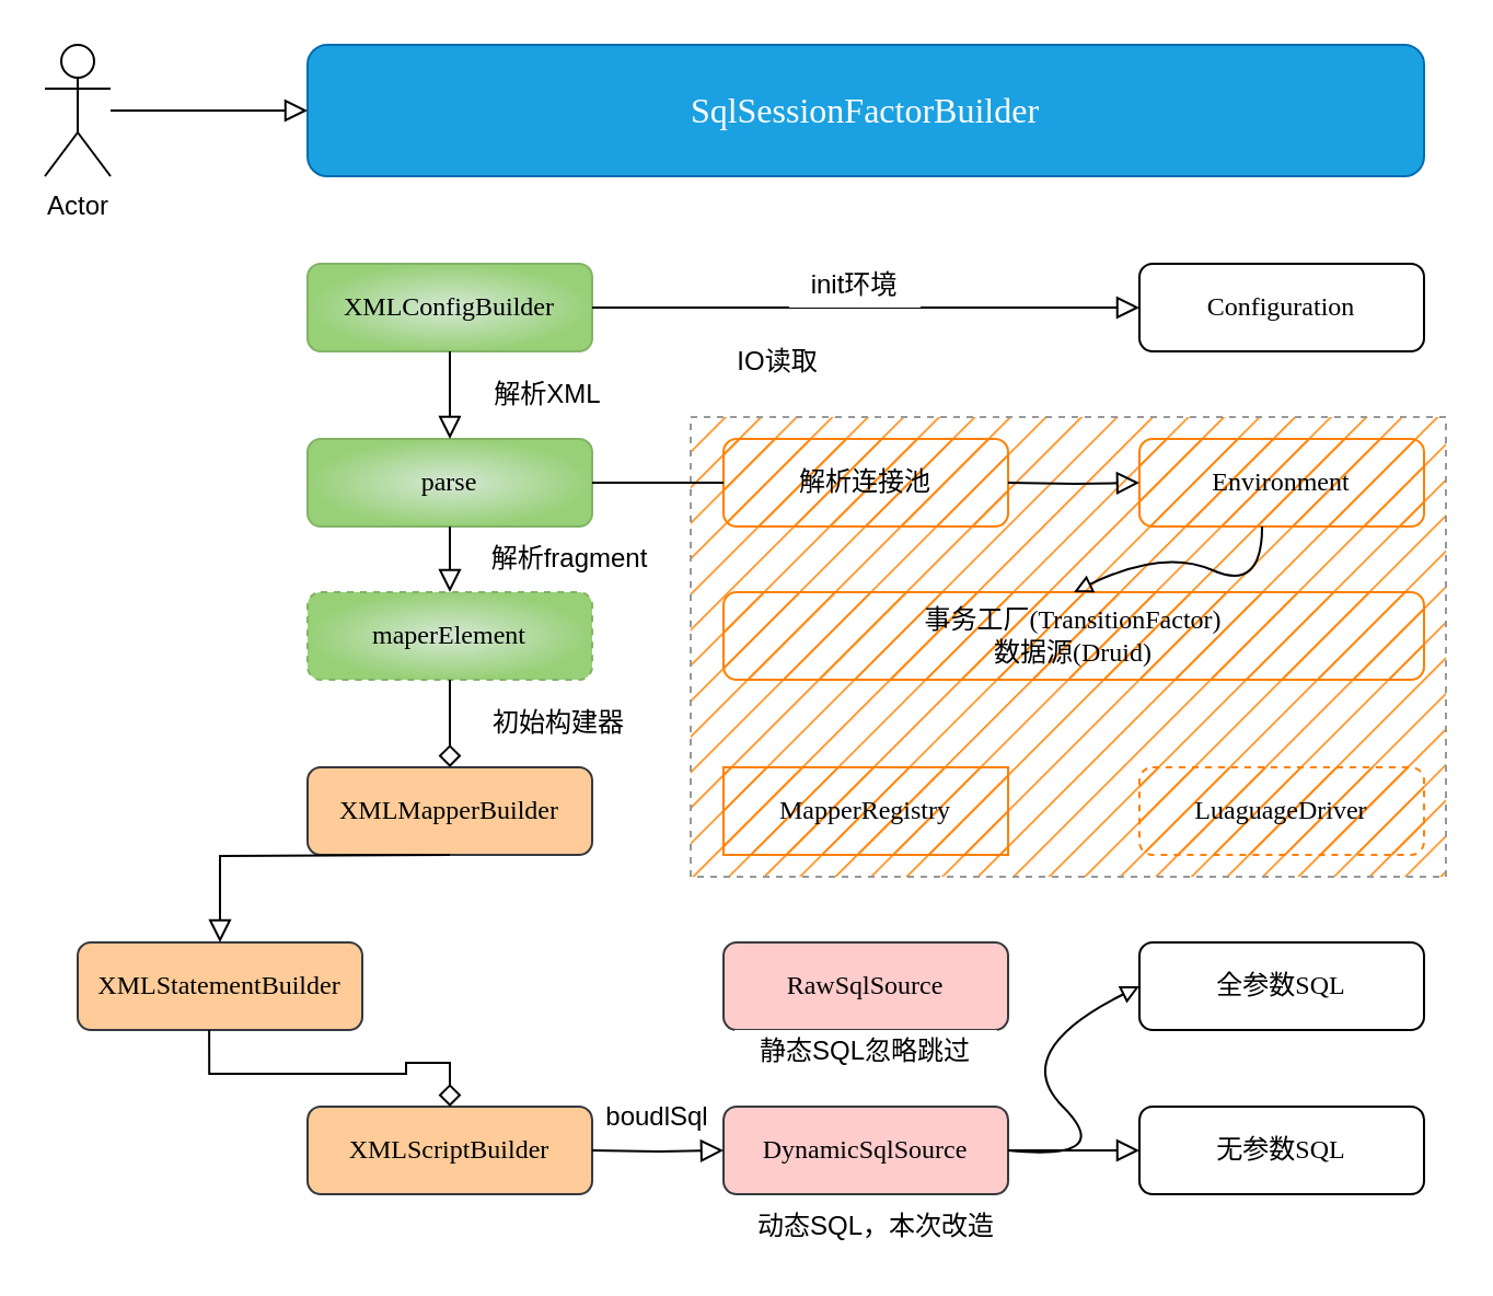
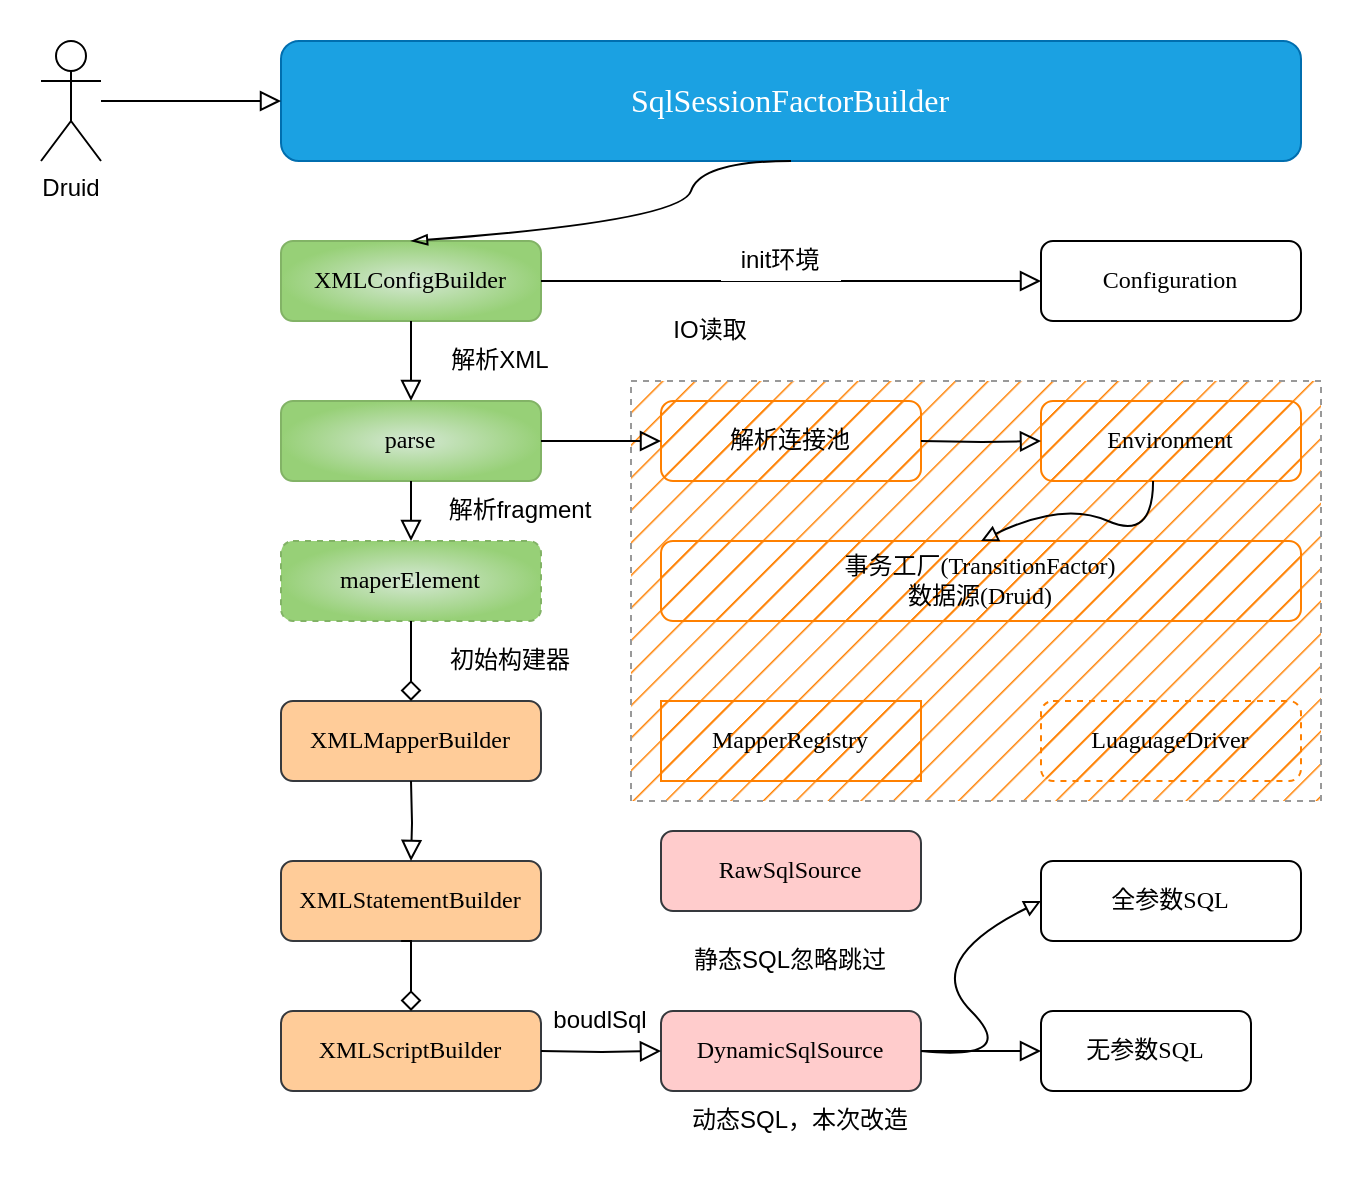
- <mxCell id="4" value="Actor" style="shape=umlActor;verticalLabelPosition=bottom;verticalAlign=top;html=1;outlineConnect=0;" vertex="1" parent="1"><mxGeometry x="20" y="20" width="30" height="60" as="geometry" /></mxCell>
+ <mxCell id="4" value="Druid" style="shape=umlActor;verticalLabelPosition=bottom;verticalAlign=top;html=1;outlineConnect=0;" vertex="1" parent="1"><mxGeometry x="20" y="20" width="30" height="60" as="geometry" /></mxCell>
+ <mxCell id="8" value="" style="curved=1;endArrow=blockThin;html=1;rounded=0;exitX=0.5;exitY=1;exitDx=0;exitDy=0;entryX=0.5;entryY=0;entryDx=0;entryDy=0;endFill=0;" edge="1" parent="1" source="5" target="7"><mxGeometry width="50" height="50" relative="1" as="geometry"><mxPoint x="360" y="200" as="sourcePoint" /><mxPoint x="410" y="150" as="targetPoint" /><Array as="points"><mxPoint x="350" y="80" /><mxPoint x="340" y="110" /></Array></mxGeometry></mxCell>
- <mxCell id="18" value="" style="rounded=0;html=1;jettySize=auto;orthogonalLoop=1;fontSize=11;endArrow=none;endFill=0;endSize=8;strokeWidth=1;shadow=0;labelBackgroundColor=none;edgeStyle=orthogonalEdgeStyle;entryX=0;entryY=0.5;entryDx=0;entryDy=0;exitX=1;exitY=0.5;exitDx=0;exitDy=0;" edge="1" parent="1" source="13" target="15"><mxGeometry x="0.333" y="20" relative="1" as="geometry"><mxPoint as="offset" /><mxPoint x="215" y="170" as="sourcePoint" /><mxPoint x="215" y="210" as="targetPoint" /></mxGeometry></mxCell>
+ <mxCell id="18" value="" style="rounded=0;html=1;jettySize=auto;orthogonalLoop=1;fontSize=11;endArrow=block;endFill=0;endSize=8;strokeWidth=1;shadow=0;labelBackgroundColor=none;edgeStyle=orthogonalEdgeStyle;entryX=0;entryY=0.5;entryDx=0;entryDy=0;exitX=1;exitY=0.5;exitDx=0;exitDy=0;" edge="1" parent="1" source="13" target="15"><mxGeometry x="0.333" y="20" relative="1" as="geometry"><mxPoint as="offset" /><mxPoint x="215" y="170" as="sourcePoint" /><mxPoint x="215" y="210" as="targetPoint" /></mxGeometry></mxCell>
- <mxCell id="27" value="&lt;font face=&quot;Comic Sans MS&quot;&gt;XMLStatementBuilder&lt;/font&gt;" style="rounded=1;whiteSpace=wrap;html=1;fontSize=12;glass=0;strokeWidth=1;shadow=0;gradientDirection=radial;fillStyle=auto;fillColor=#ffcc99;strokeColor=#36393d;" vertex="1" parent="1"><mxGeometry x="35" y="430" width="130" height="40" as="geometry" /></mxCell>
+ <mxCell id="27" value="&lt;font face=&quot;Comic Sans MS&quot;&gt;XMLStatementBuilder&lt;/font&gt;" style="rounded=1;whiteSpace=wrap;html=1;fontSize=12;glass=0;strokeWidth=1;shadow=0;gradientDirection=radial;fillStyle=auto;fillColor=#ffcc99;strokeColor=#36393d;" vertex="1" parent="1"><mxGeometry x="140" y="430" width="130" height="40" as="geometry" /></mxCell>
- <mxCell id="36" value="&lt;font face=&quot;Comic Sans MS&quot;&gt;RawSqlSource&lt;/font&gt;" style="rounded=1;whiteSpace=wrap;html=1;fontSize=12;glass=0;strokeWidth=1;shadow=0;gradientDirection=radial;fillStyle=auto;fillColor=#ffcccc;strokeColor=#36393d;" vertex="1" parent="1"><mxGeometry x="330" y="430" width="130" height="40" as="geometry" /></mxCell>
+ <mxCell id="36" value="&lt;font face=&quot;Comic Sans MS&quot;&gt;RawSqlSource&lt;/font&gt;" style="rounded=1;whiteSpace=wrap;html=1;fontSize=12;glass=0;strokeWidth=1;shadow=0;gradientDirection=radial;fillStyle=auto;fillColor=#ffcccc;strokeColor=#36393d;" vertex="1" parent="1"><mxGeometry x="330" y="415" width="130" height="40" as="geometry" /></mxCell>
- <mxCell id="40" value="&lt;font face=&quot;Comic Sans MS&quot;&gt;无参数SQL&lt;/font&gt;" style="rounded=1;whiteSpace=wrap;html=1;fontSize=12;glass=0;strokeWidth=1;shadow=0;gradientDirection=radial;fillStyle=auto;" vertex="1" parent="1"><mxGeometry x="520" y="505" width="130" height="40" as="geometry" /></mxCell>
+ <mxCell id="40" value="&lt;font face=&quot;Comic Sans MS&quot;&gt;无参数SQL&lt;/font&gt;" style="rounded=1;whiteSpace=wrap;html=1;fontSize=12;glass=0;strokeWidth=1;shadow=0;gradientDirection=radial;fillStyle=auto;" vertex="1" parent="1"><mxGeometry x="520" y="505" width="105" height="40" as="geometry" /></mxCell>
